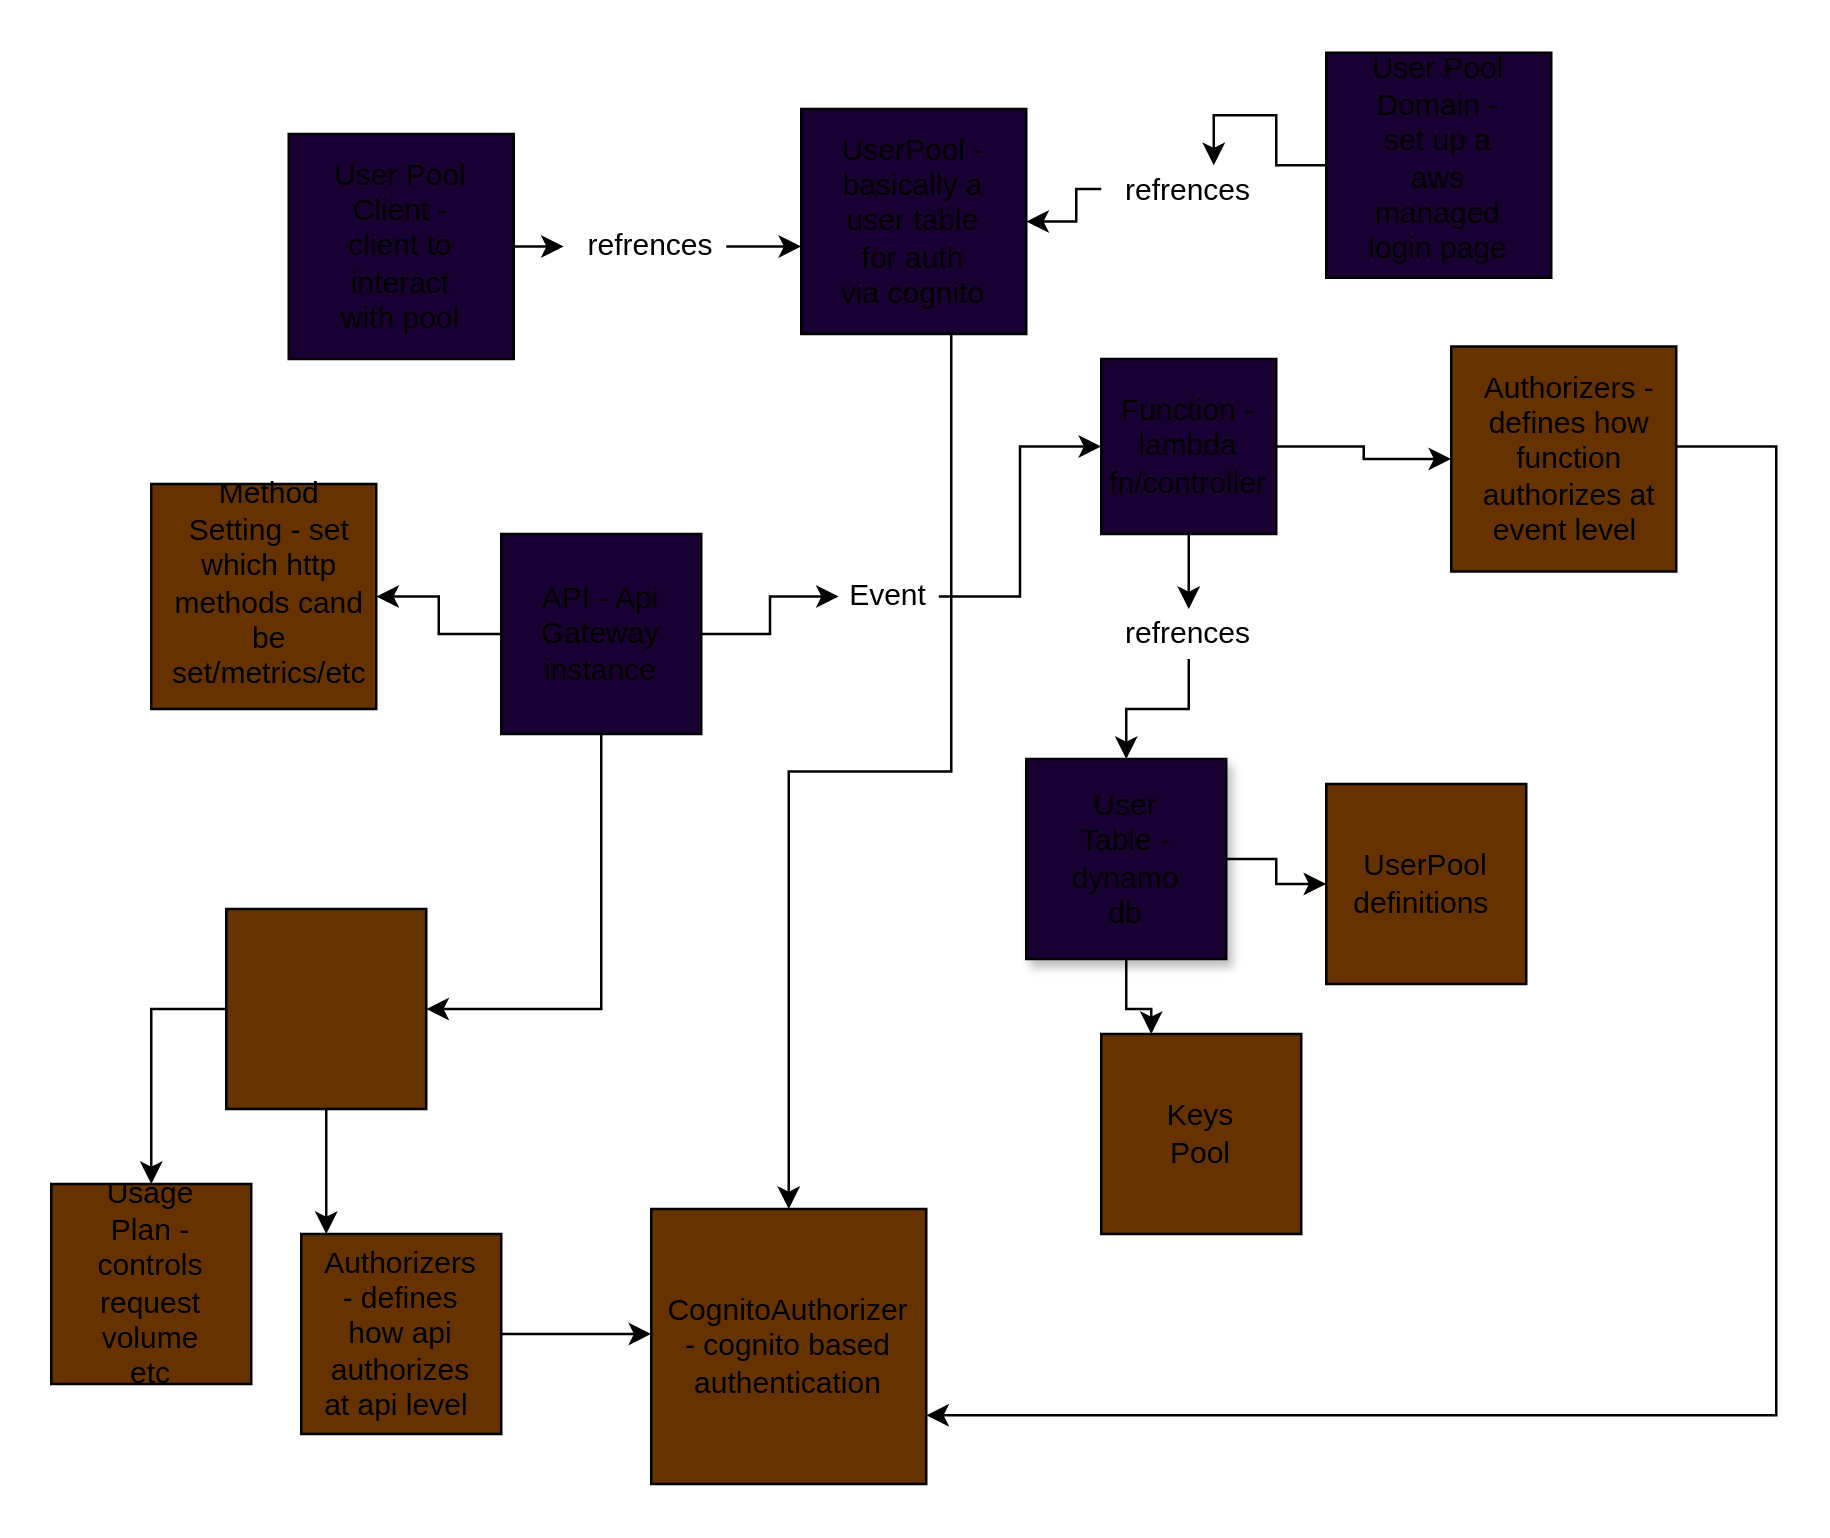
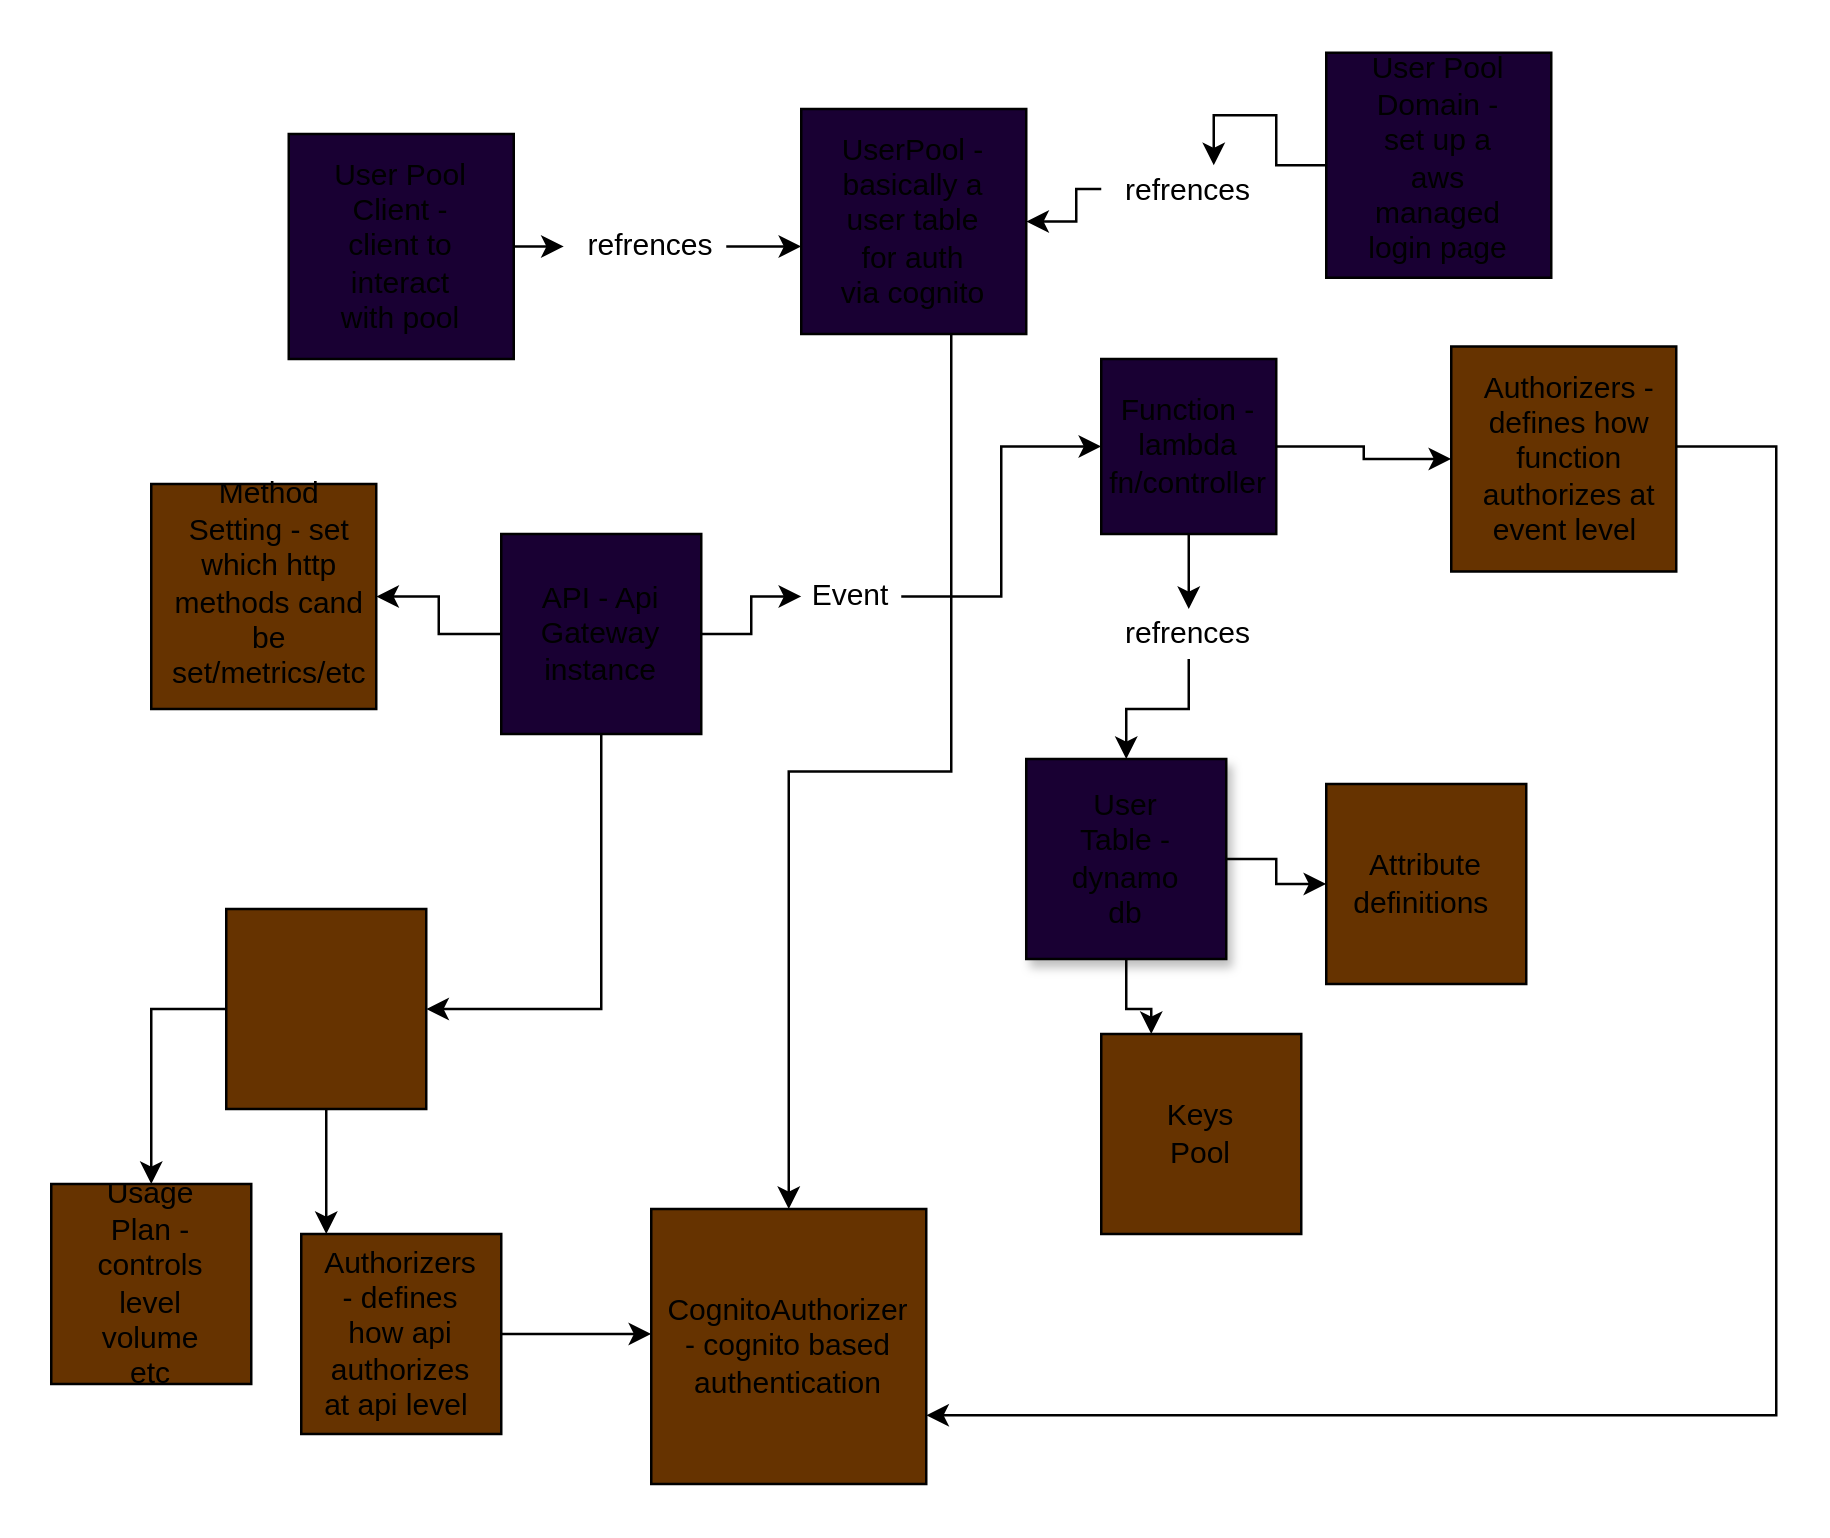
- <mxCell id="31" value="Event" style="text;html=1;strokeColor=none;fillColor=none;align=center;verticalAlign=middle;whiteSpace=wrap;rounded=0;" vertex="1" parent="1"><mxGeometry x="335" y="228" width="40" height="20" as="geometry" /></mxCell>
+ <mxCell id="31" value="Event" style="text;html=1;strokeColor=none;fillColor=none;align=center;verticalAlign=middle;whiteSpace=wrap;rounded=0;" vertex="1" parent="1"><mxGeometry x="320" y="228" width="40" height="20" as="geometry" /></mxCell>
- <mxCell id="26" value="UserPool definitions&amp;nbsp;" style="text;html=1;strokeColor=none;fillColor=none;align=center;verticalAlign=middle;whiteSpace=wrap;rounded=0;" vertex="1" parent="1"><mxGeometry x="550" y="343" width="40" height="20" as="geometry" /></mxCell>
+ <mxCell id="26" value="Attribute definitions&amp;nbsp;" style="text;html=1;strokeColor=none;fillColor=none;align=center;verticalAlign=middle;whiteSpace=wrap;rounded=0;" vertex="1" parent="1"><mxGeometry x="550" y="343" width="40" height="20" as="geometry" /></mxCell>
- <mxCell id="11" value="Usage Plan - controls request volume etc" style="text;html=1;strokeColor=none;fillColor=none;align=center;verticalAlign=middle;whiteSpace=wrap;rounded=0;" vertex="1" parent="1"><mxGeometry x="40" y="503" width="40" height="20" as="geometry" /></mxCell>
+ <mxCell id="11" value="Usage Plan - controls level volume etc" style="text;html=1;strokeColor=none;fillColor=none;align=center;verticalAlign=middle;whiteSpace=wrap;rounded=0;" vertex="1" parent="1"><mxGeometry x="40" y="503" width="40" height="20" as="geometry" /></mxCell>
